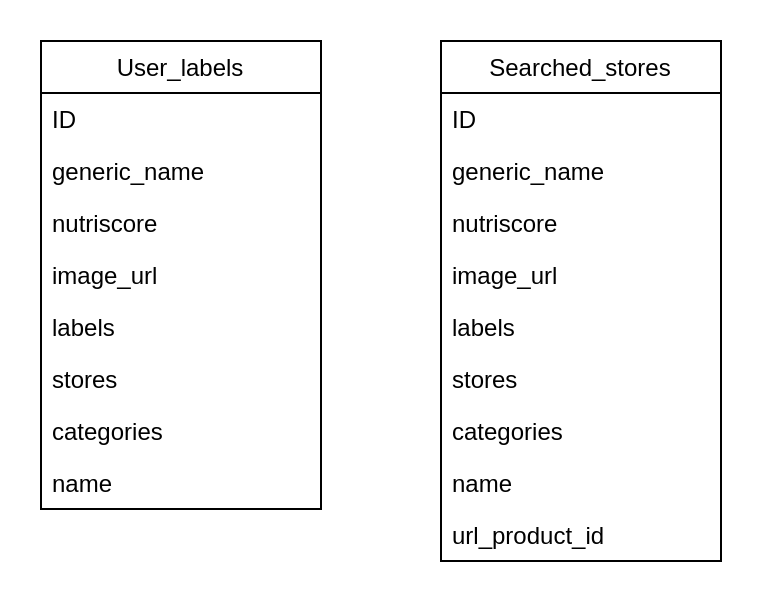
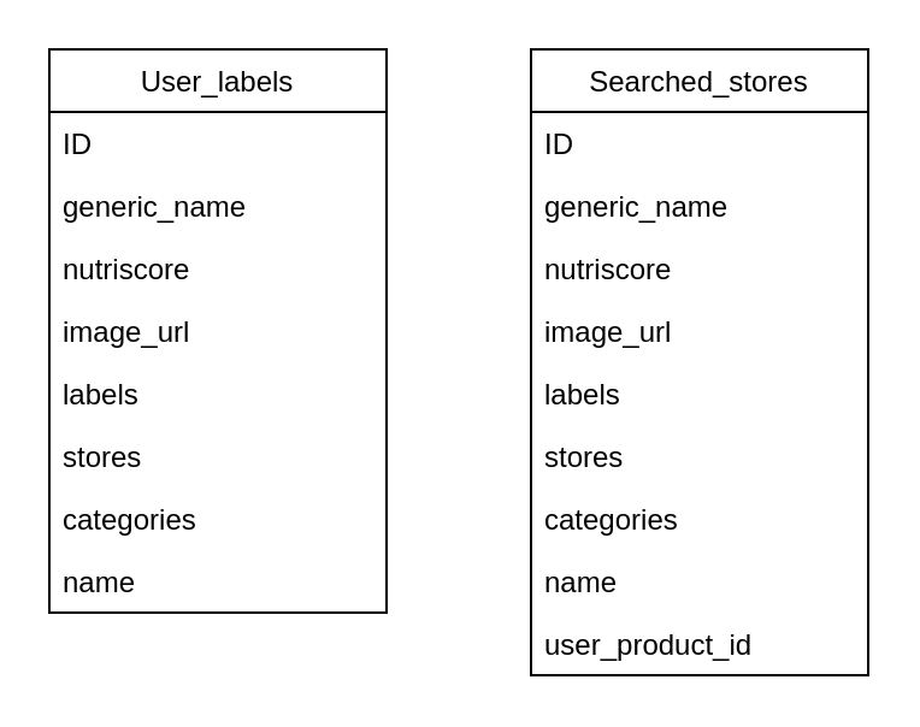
- <mxCell id="20" value="url_product_id" style="text;strokeColor=none;fillColor=none;align=left;verticalAlign=top;spacingLeft=4;spacingRight=4;overflow=hidden;rotatable=0;points=[[0,0.5],[1,0.5]];portConstraint=eastwest;" vertex="1" parent="11"><mxGeometry y="234" width="140" height="26" as="geometry" /></mxCell>
+ <mxCell id="20" value="user_product_id" style="text;strokeColor=none;fillColor=none;align=left;verticalAlign=top;spacingLeft=4;spacingRight=4;overflow=hidden;rotatable=0;points=[[0,0.5],[1,0.5]];portConstraint=eastwest;" vertex="1" parent="11"><mxGeometry y="234" width="140" height="26" as="geometry" /></mxCell>
